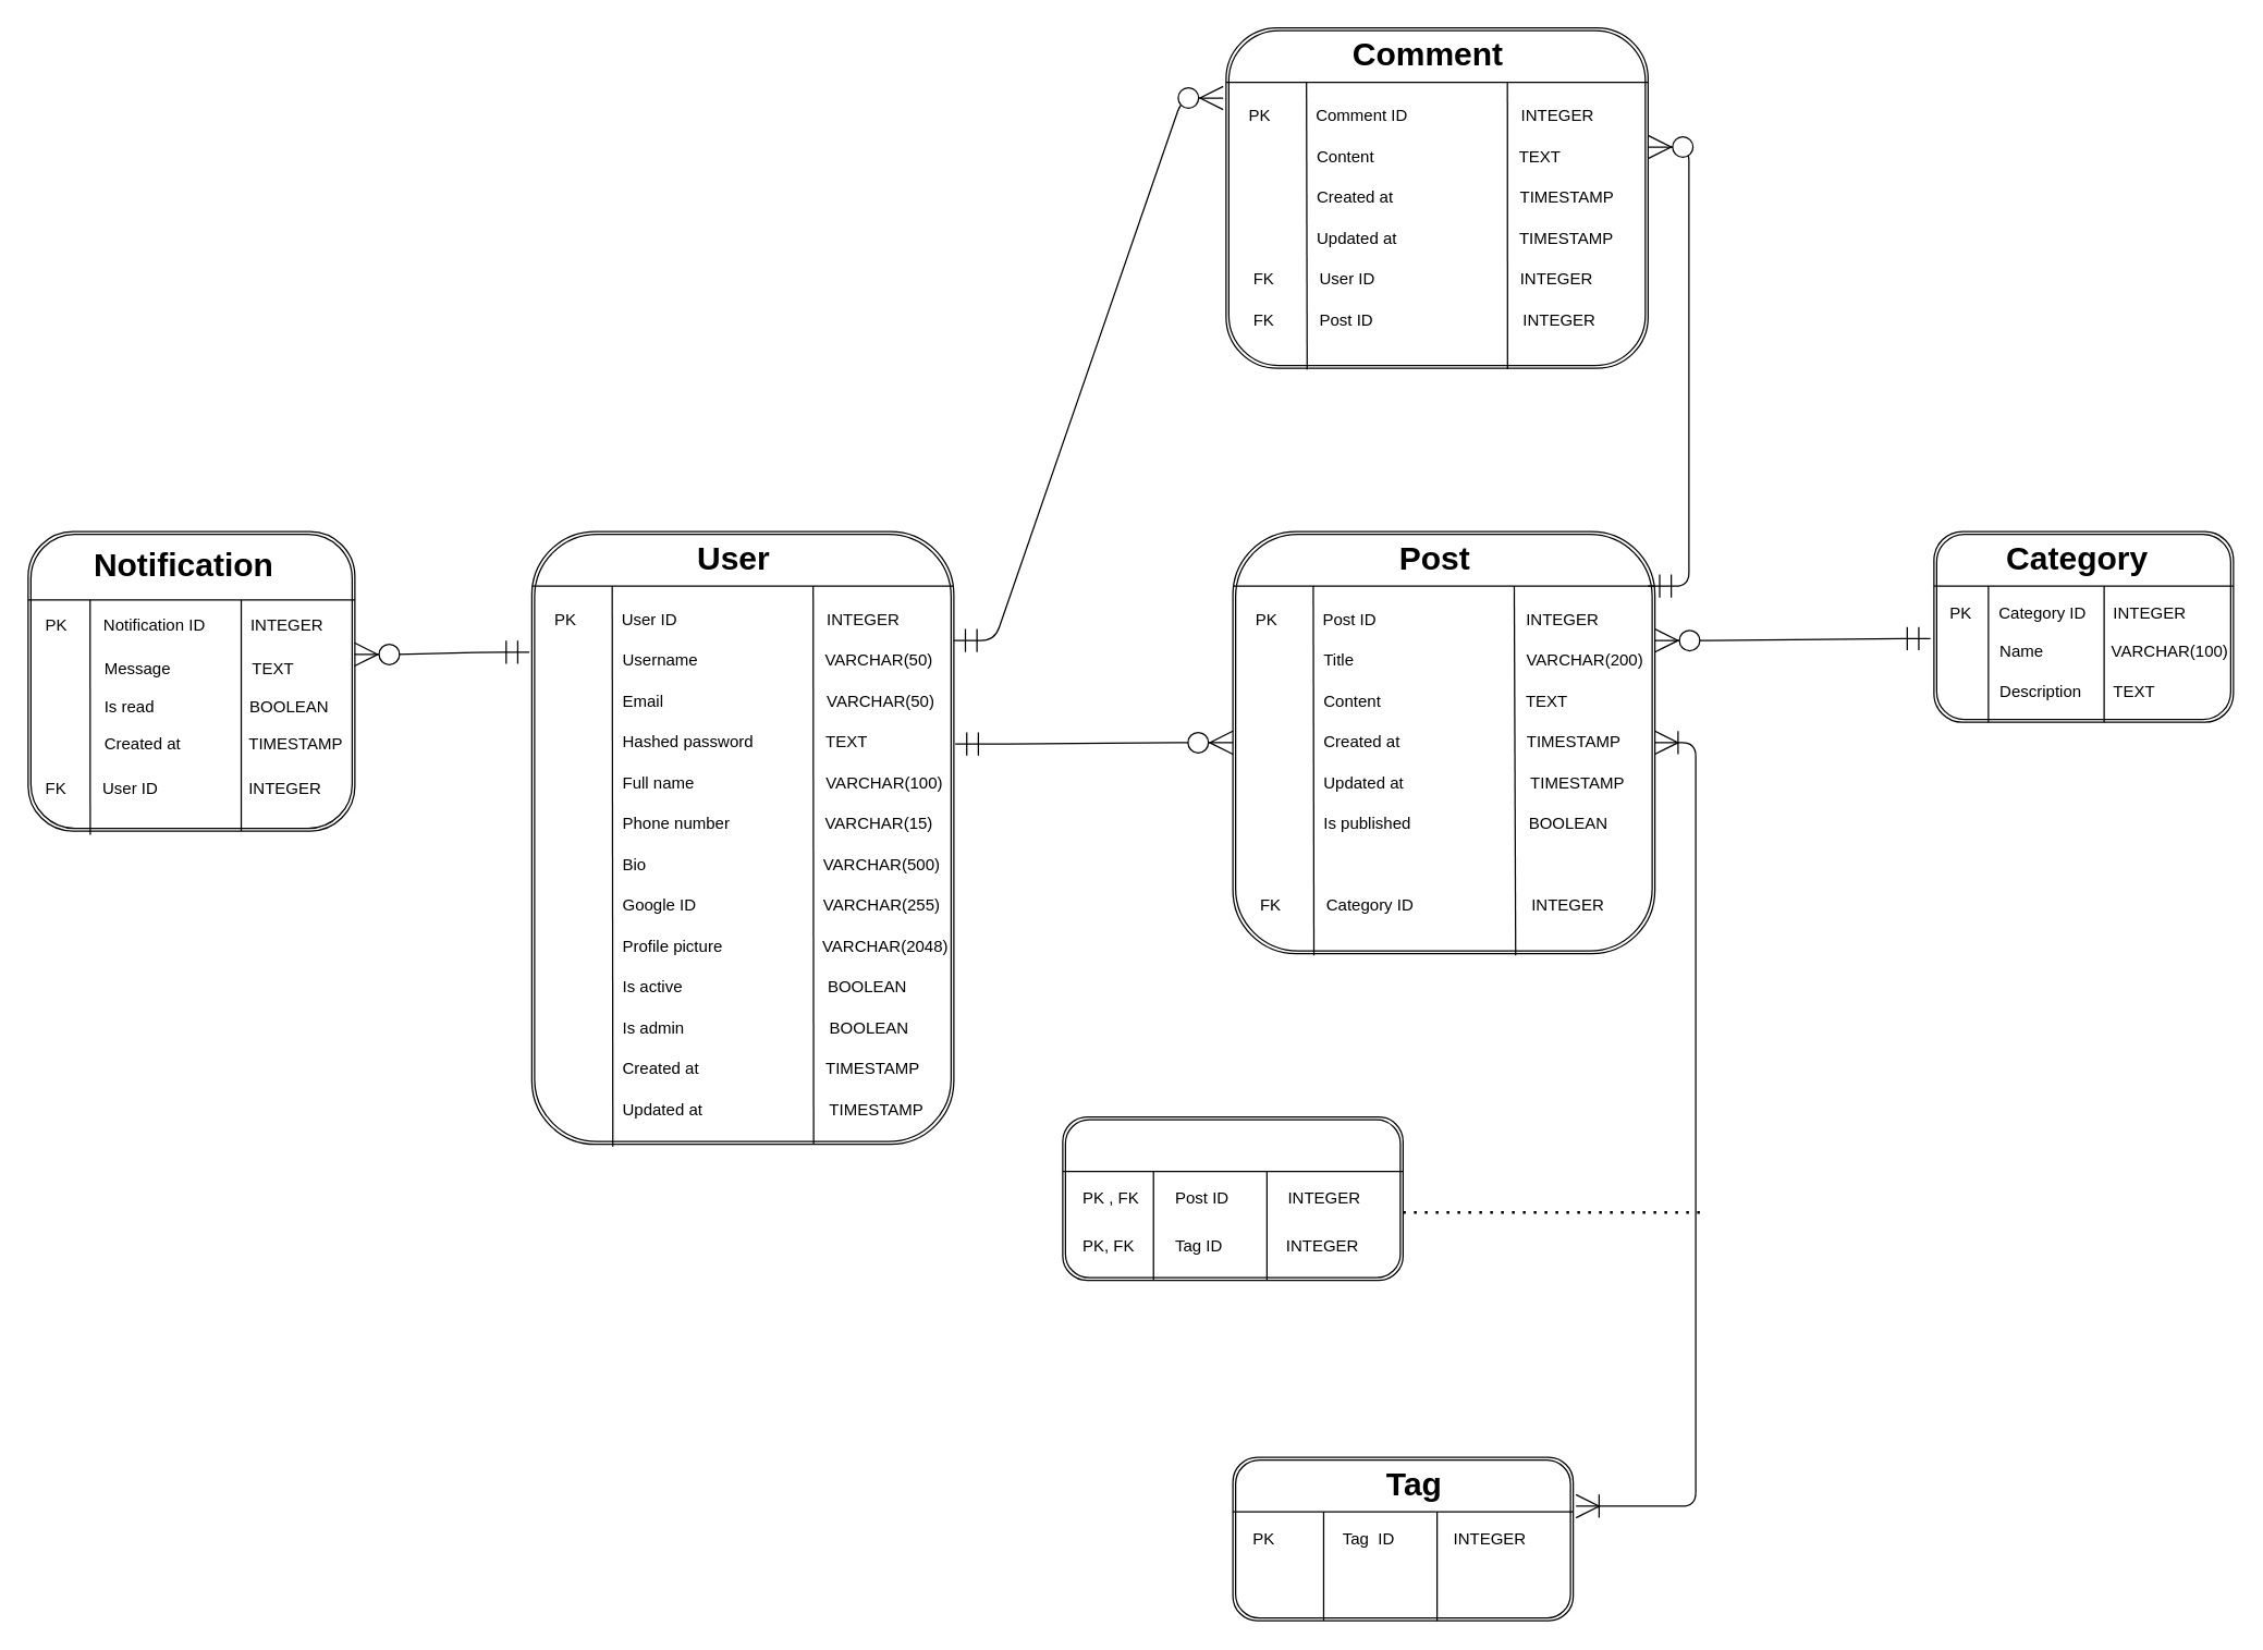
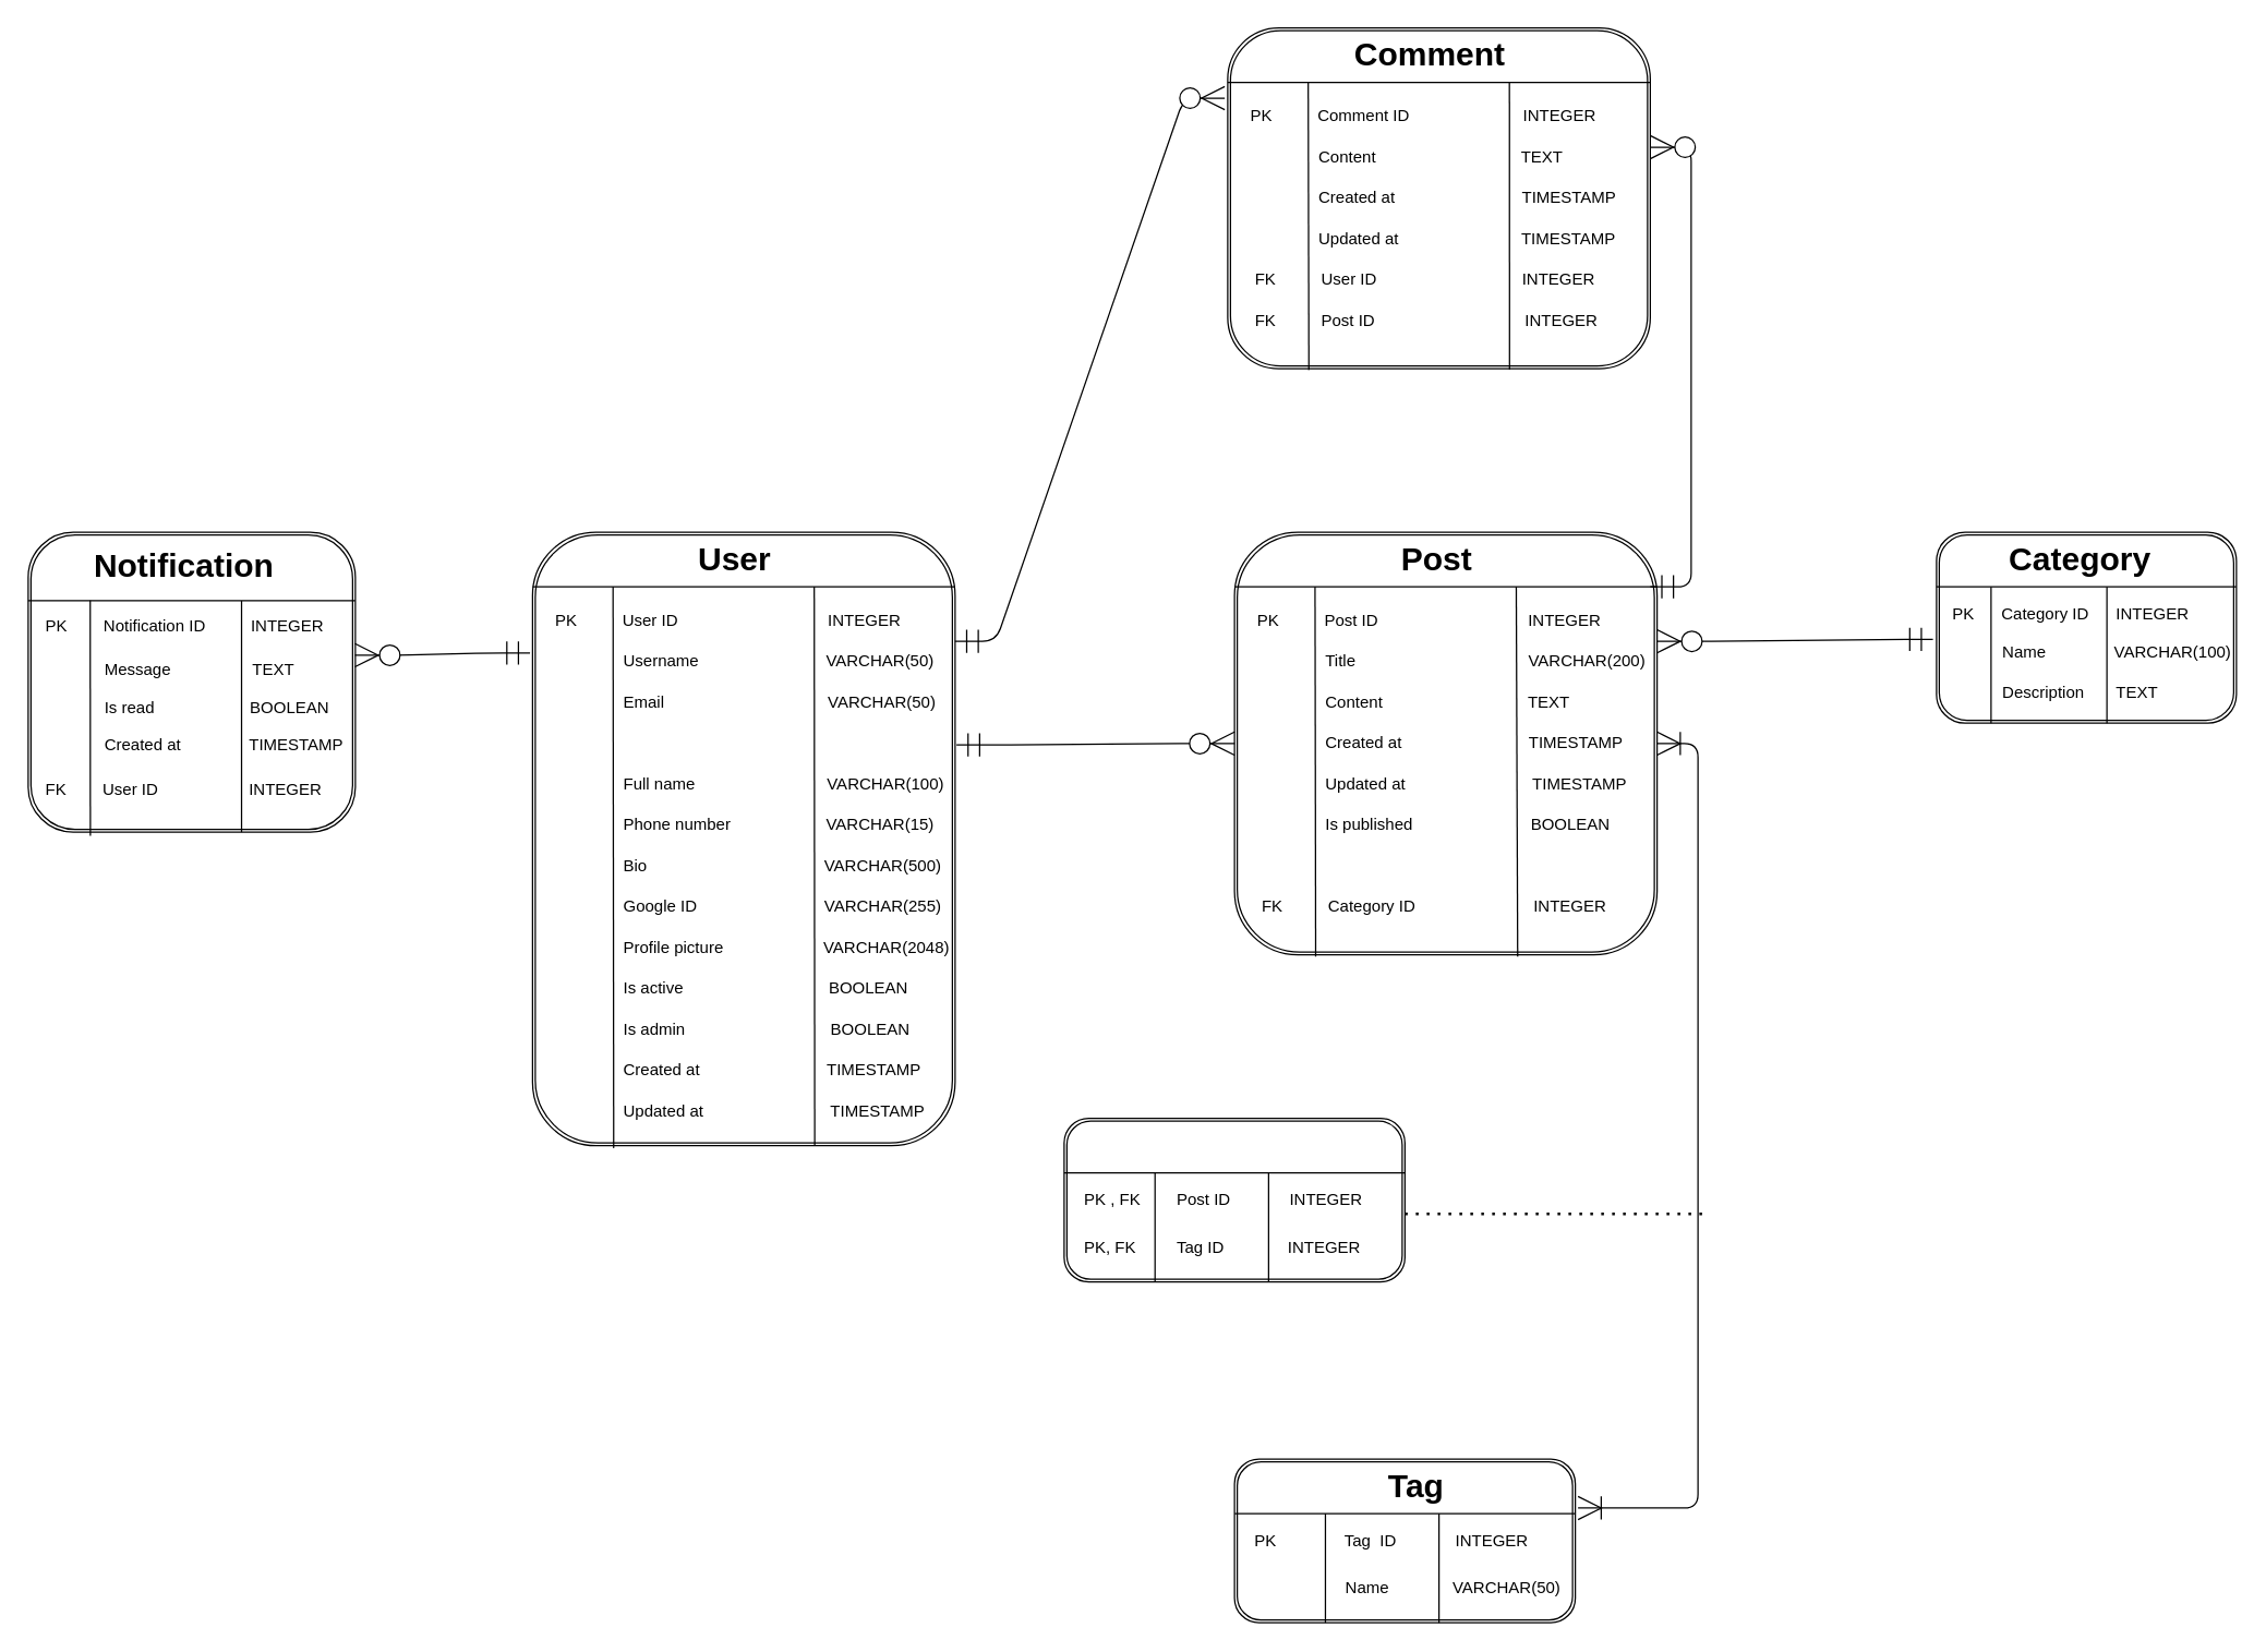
- <mxCell id="10" value="&amp;nbsp; &amp;nbsp; &amp;nbsp; &amp;nbsp; &amp;nbsp; &amp;nbsp; &amp;nbsp; &amp;nbsp;Hashed password&amp;nbsp; &amp;nbsp; &amp;nbsp; &amp;nbsp; &amp;nbsp; &amp;nbsp; &amp;nbsp; &amp;nbsp; TEXT" style="text;html=1;strokeColor=none;fillColor=none;align=left;verticalAlign=middle;whiteSpace=wrap;rounded=0;" parent="2" vertex="1"><mxGeometry x="14.762" y="140" width="280.476" height="30" as="geometry" /></mxCell>
+ <mxCell id="27" value="&amp;nbsp; &amp;nbsp; &amp;nbsp; &amp;nbsp; &amp;nbsp; &amp;nbsp; &amp;nbsp; &amp;nbsp; &amp;nbsp; &amp;nbsp; Name&amp;nbsp; &amp;nbsp; &amp;nbsp; &amp;nbsp; &amp;nbsp; &amp;nbsp; &amp;nbsp; VARCHAR(50)" style="text;html=1;strokeColor=none;fillColor=none;align=left;verticalAlign=middle;whiteSpace=wrap;rounded=0;" parent="21" vertex="1"><mxGeometry x="13.33" y="80" width="236.67" height="30" as="geometry" /></mxCell>
